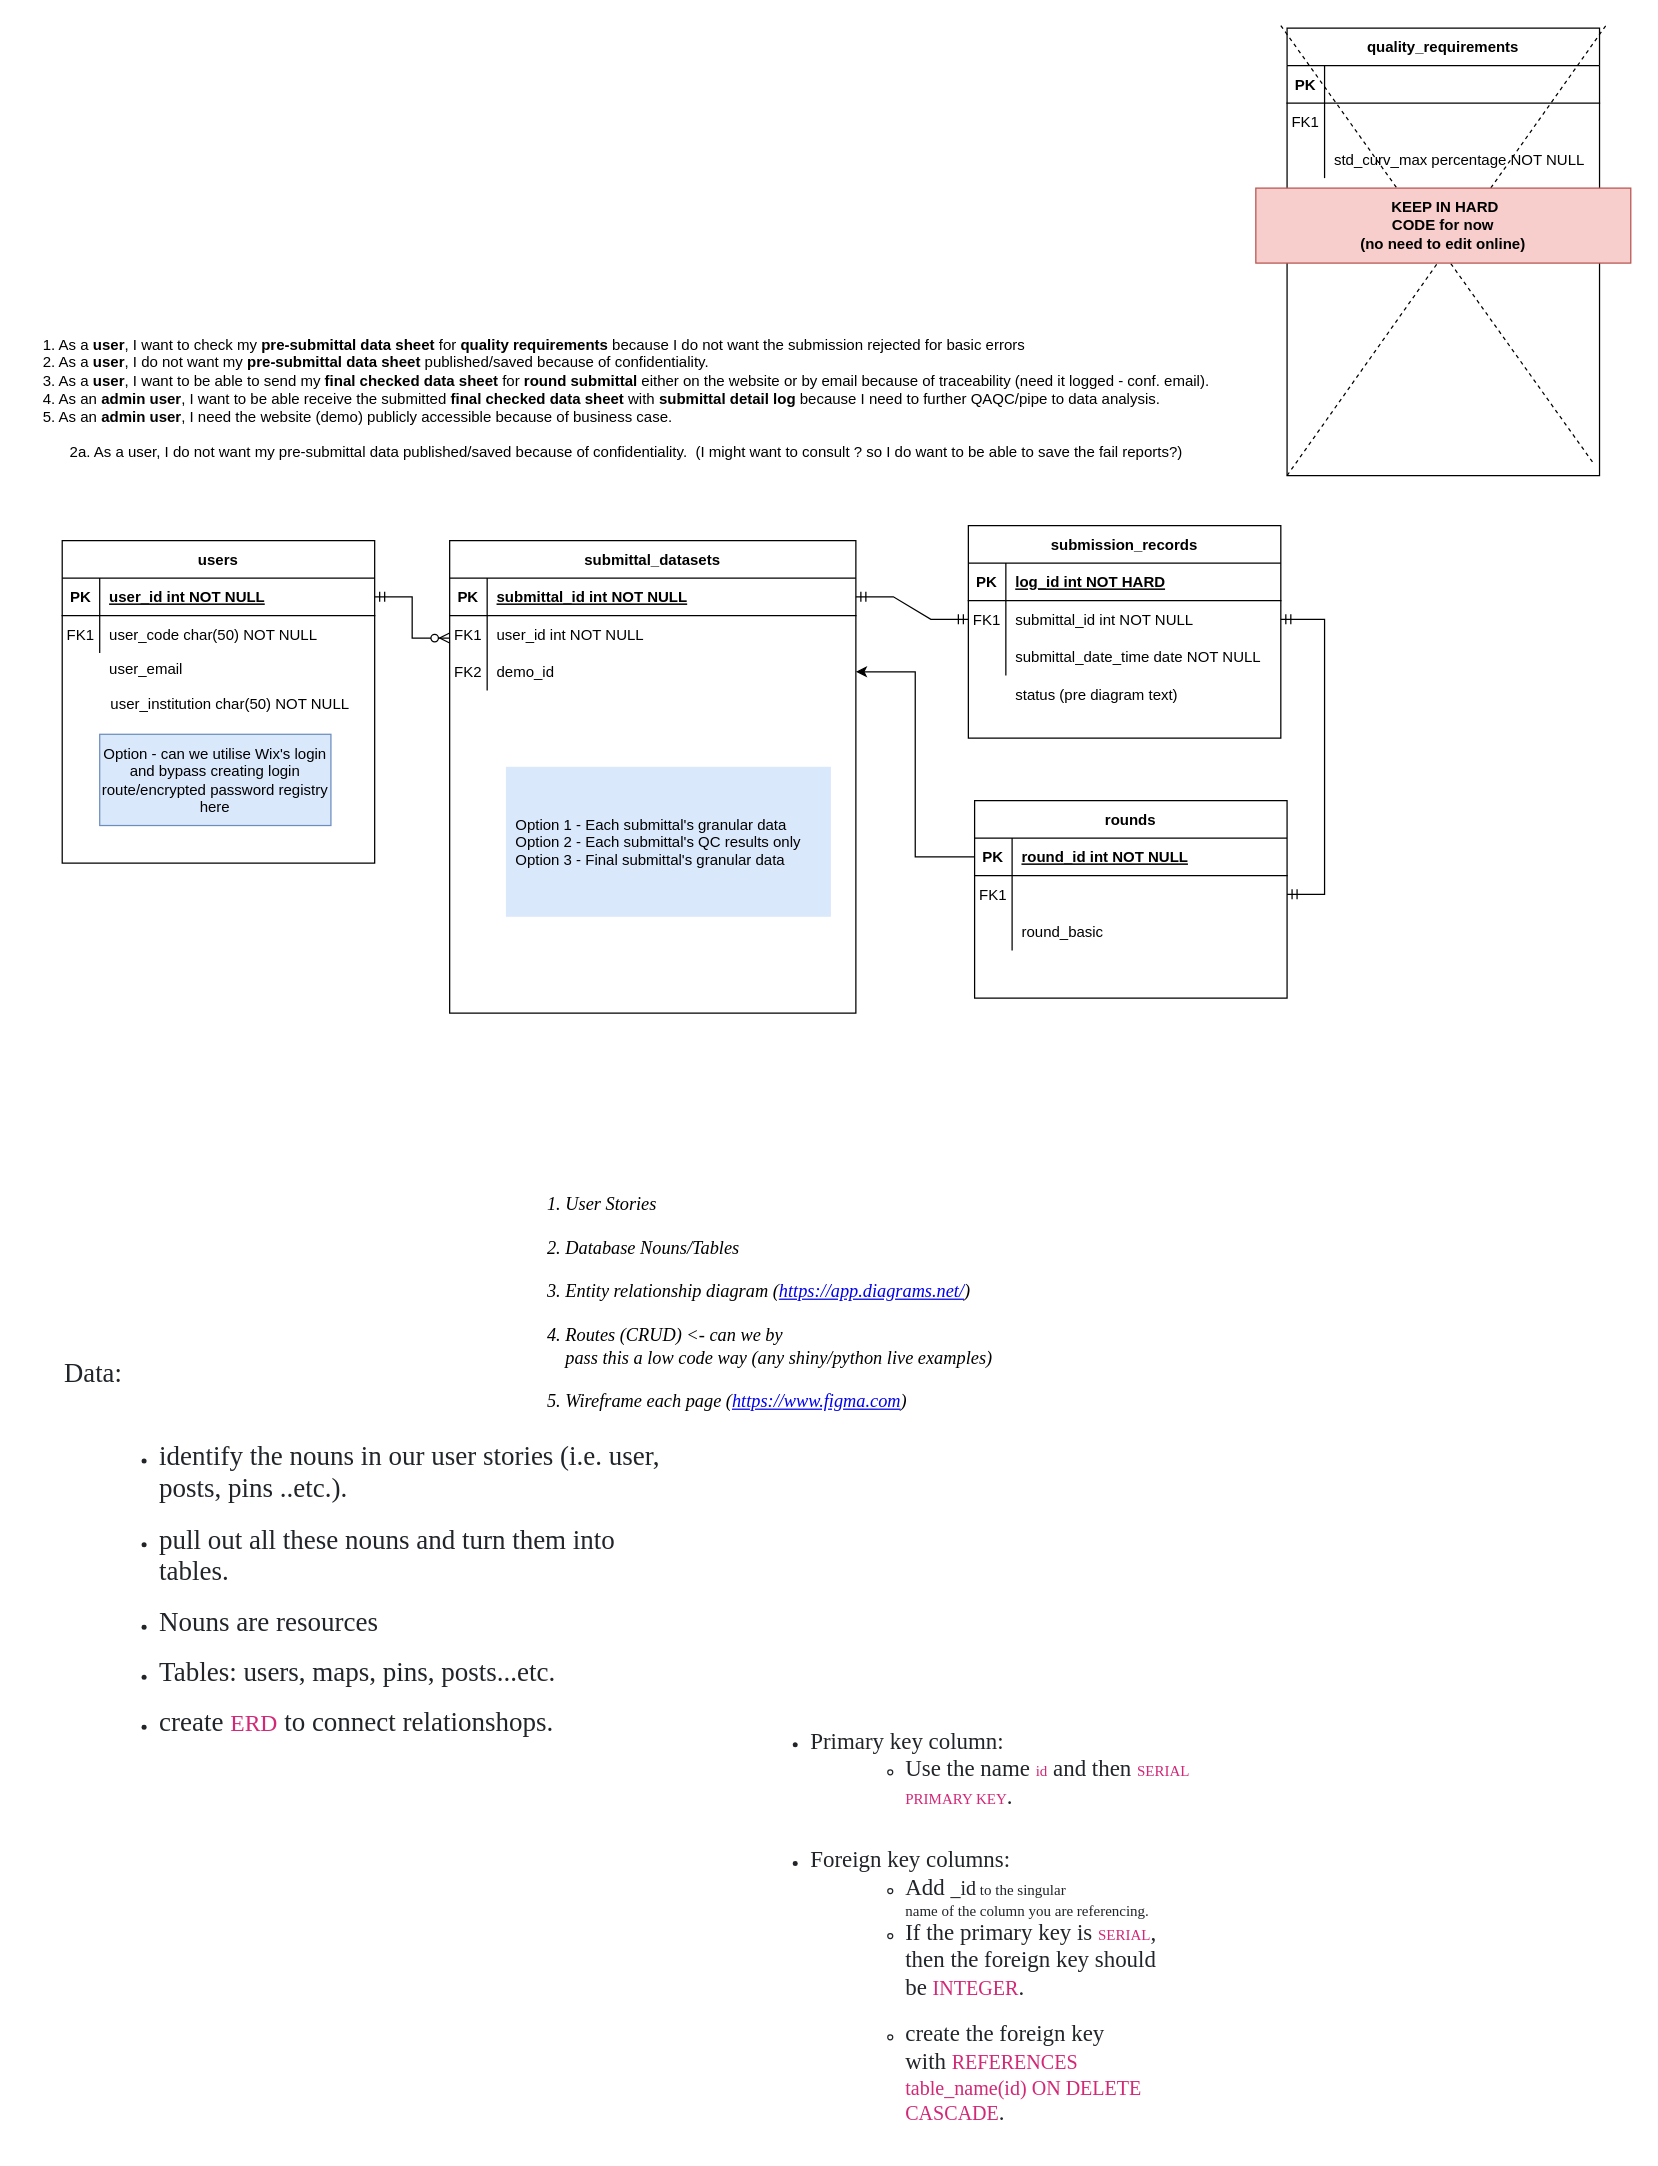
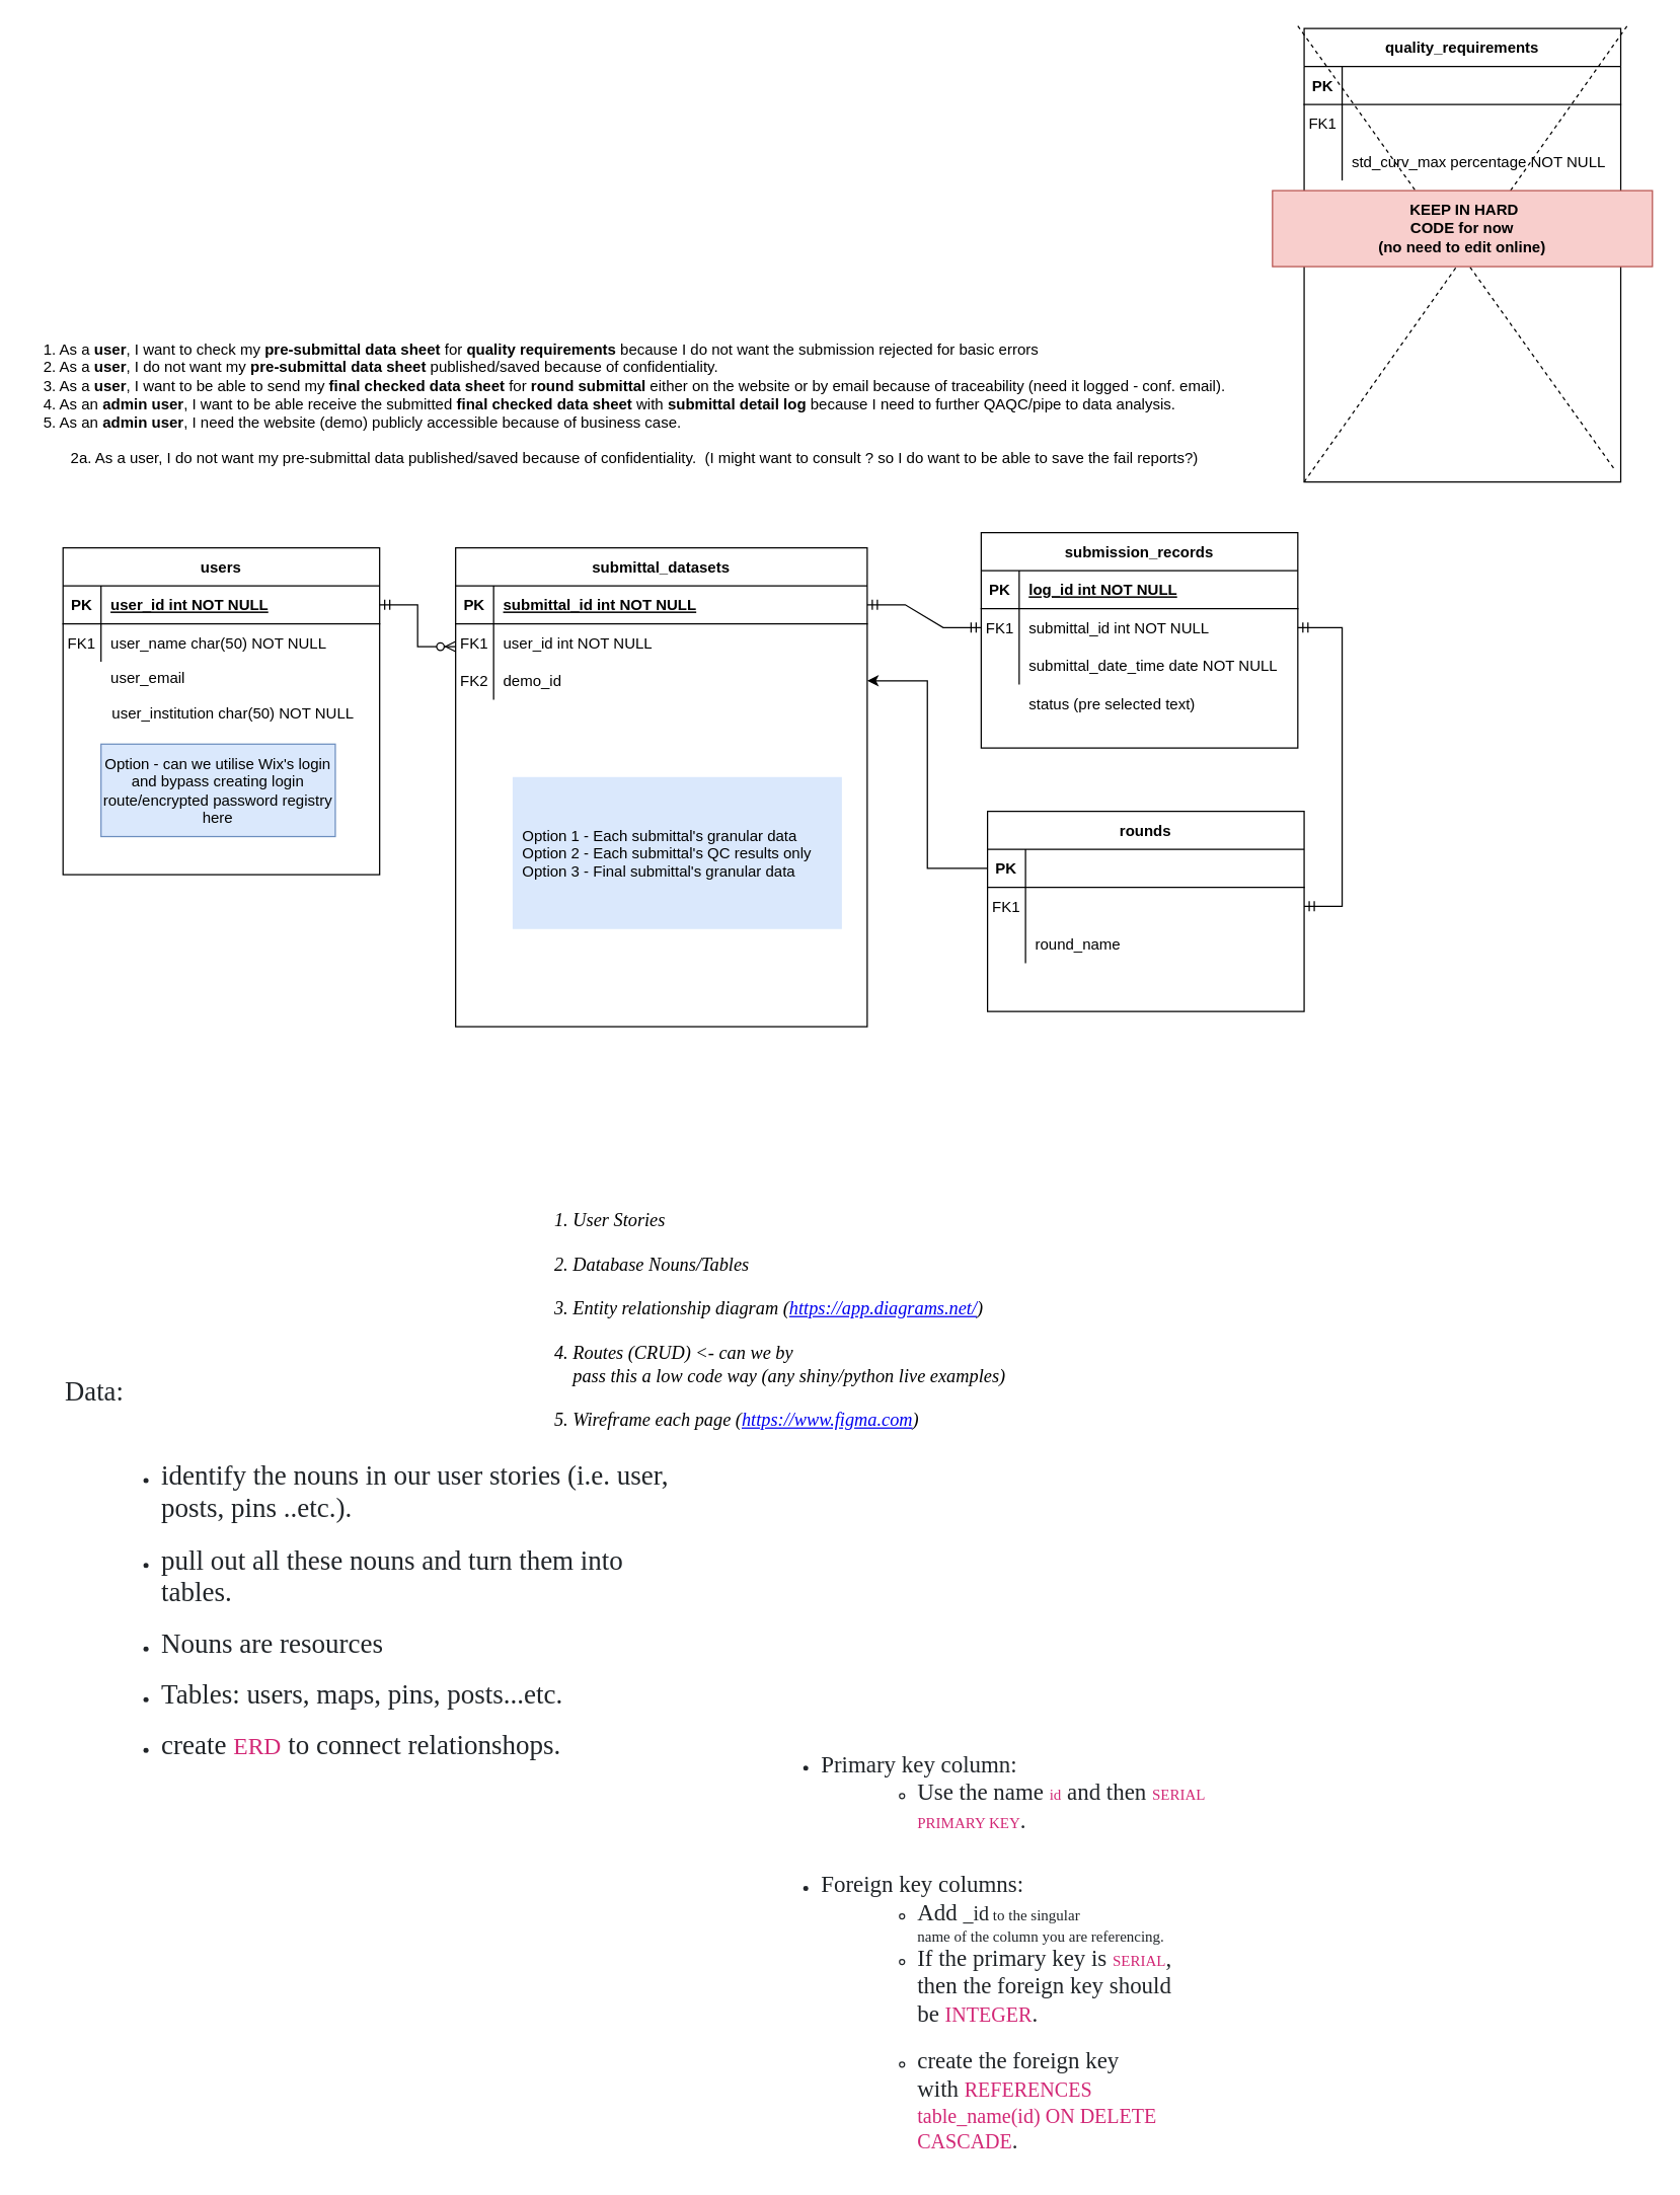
- <mxCell id="34" value="log_id int NOT HARD " style="shape=partialRectangle;overflow=hidden;connectable=0;fillColor=none;top=0;left=0;bottom=0;right=0;align=left;spacingLeft=6;fontStyle=5;" parent="32" vertex="1"><mxGeometry x="30" width="220" height="30" as="geometry"><mxRectangle width="220" height="30" as="alternateBounds" /></mxGeometry></mxCell>
+ <mxCell id="34" value="log_id int NOT NULL " style="shape=partialRectangle;overflow=hidden;connectable=0;fillColor=none;top=0;left=0;bottom=0;right=0;align=left;spacingLeft=6;fontStyle=5;" parent="32" vertex="1"><mxGeometry x="30" width="220" height="30" as="geometry"><mxRectangle width="220" height="30" as="alternateBounds" /></mxGeometry></mxCell>
- <mxCell id="27" value="user_code char(50) NOT NULL" style="shape=partialRectangle;overflow=hidden;connectable=0;fillColor=none;top=0;left=0;bottom=0;right=0;align=left;spacingLeft=6;" parent="25" vertex="1"><mxGeometry x="30" width="220" height="30" as="geometry"><mxRectangle width="220" height="30" as="alternateBounds" /></mxGeometry></mxCell>
+ <mxCell id="27" value="user_name char(50) NOT NULL" style="shape=partialRectangle;overflow=hidden;connectable=0;fillColor=none;top=0;left=0;bottom=0;right=0;align=left;spacingLeft=6;" parent="25" vertex="1"><mxGeometry x="30" width="220" height="30" as="geometry"><mxRectangle width="220" height="30" as="alternateBounds" /></mxGeometry></mxCell>
- <mxCell id="43" value="status (pre diagram text)" style="shape=partialRectangle;overflow=hidden;connectable=0;fillColor=none;top=0;left=0;bottom=0;right=0;align=left;spacingLeft=6;" vertex="1" parent="1"><mxGeometry x="804" y="540" width="220" height="30" as="geometry"><mxRectangle width="220" height="30" as="alternateBounds" /></mxGeometry></mxCell>
+ <mxCell id="43" value="status (pre selected text)" style="shape=partialRectangle;overflow=hidden;connectable=0;fillColor=none;top=0;left=0;bottom=0;right=0;align=left;spacingLeft=6;" vertex="1" parent="1"><mxGeometry x="804" y="540" width="220" height="30" as="geometry"><mxRectangle width="220" height="30" as="alternateBounds" /></mxGeometry></mxCell>
- <mxCell id="60" value="round_id int NOT NULL " style="shape=partialRectangle;overflow=hidden;connectable=0;fillColor=none;top=0;left=0;bottom=0;right=0;align=left;spacingLeft=6;fontStyle=5;" vertex="1" parent="58"><mxGeometry x="30" width="220" height="30" as="geometry"><mxRectangle width="220" height="30" as="alternateBounds" /></mxGeometry></mxCell>
- <mxCell id="65" value="round_basic" style="shape=partialRectangle;overflow=hidden;connectable=0;fillColor=none;top=0;left=0;bottom=0;right=0;align=left;spacingLeft=6;" vertex="1" parent="63"><mxGeometry x="30" width="220" height="30" as="geometry"><mxRectangle width="220" height="30" as="alternateBounds" /></mxGeometry></mxCell>
+ <mxCell id="65" value="round_name" style="shape=partialRectangle;overflow=hidden;connectable=0;fillColor=none;top=0;left=0;bottom=0;right=0;align=left;spacingLeft=6;" vertex="1" parent="63"><mxGeometry x="30" width="220" height="30" as="geometry"><mxRectangle width="220" height="30" as="alternateBounds" /></mxGeometry></mxCell>
